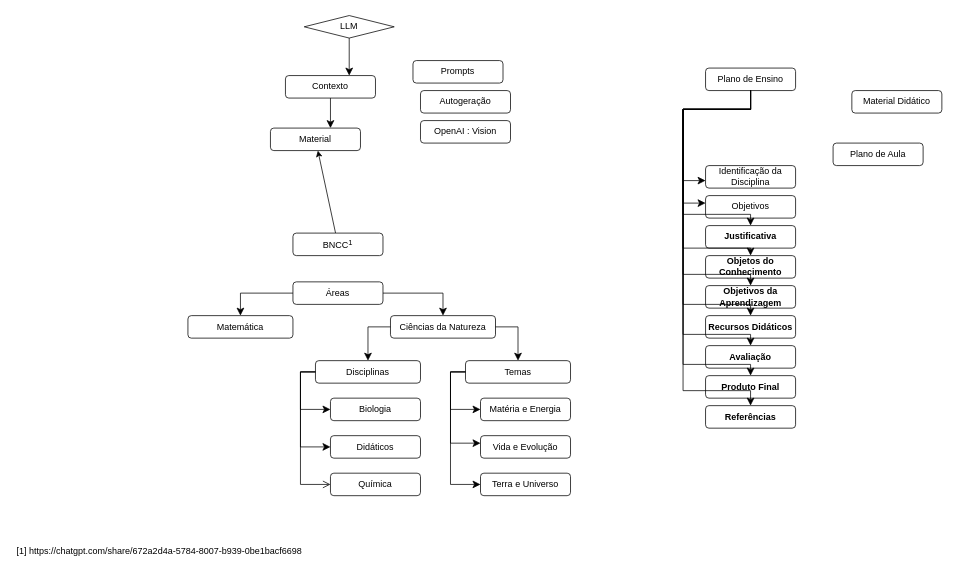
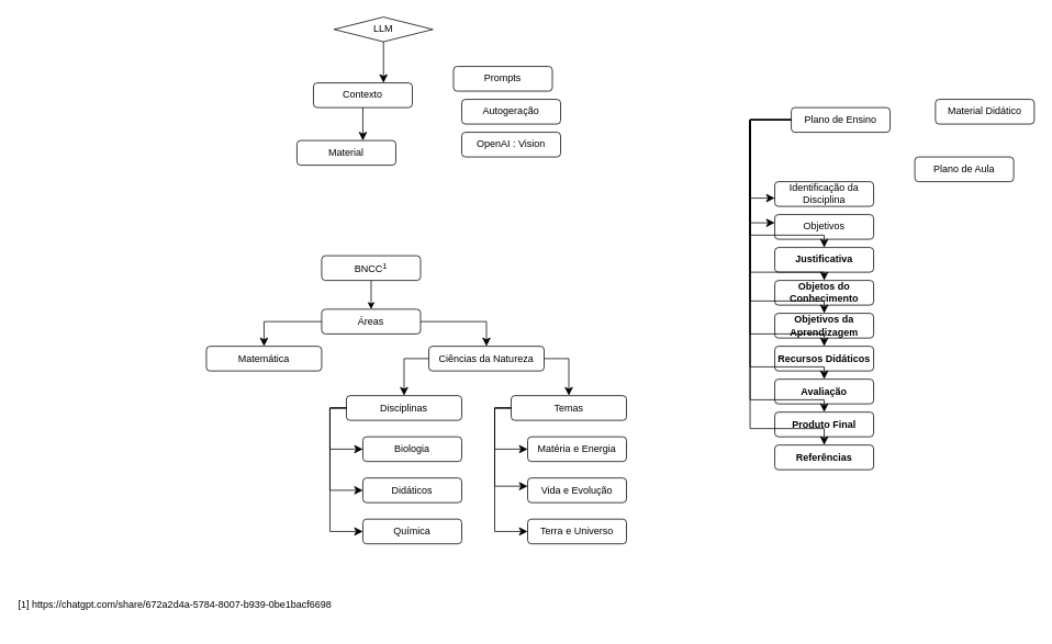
- <mxCell id="35" value="Plano de Ensino" style="rounded=1;whiteSpace=wrap;html=1;" vertex="1" parent="1"><mxGeometry x="940" y="90" width="120" height="30" as="geometry" /></mxCell>
+ <mxCell id="35" value="Plano de Ensino" style="rounded=1;whiteSpace=wrap;html=1;" vertex="1" parent="1"><mxGeometry x="960" y="130" width="120" height="30" as="geometry" /></mxCell>
- <mxCell id="3" value="" style="edgeStyle=none;html=1;" parent="1" source="4" target="2" edge="1"><mxGeometry relative="1" as="geometry"><mxPoint x="420" y="370" as="targetPoint" /></mxGeometry></mxCell>
+ <mxCell id="3" value="" style="edgeStyle=none;html=1;" parent="1" source="4" target="11" edge="1"><mxGeometry relative="1" as="geometry"><mxPoint x="420" y="370" as="targetPoint" /></mxGeometry></mxCell>
- <mxCell id="20" value="" style="edgeStyle=segmentEdgeStyle;endArrow=open;html=1;curved=0;rounded=0;endSize=8;startSize=8;" edge="1" parent="1" source="12" target="9"><mxGeometry width="50" height="50" relative="1" as="geometry"><mxPoint x="389.97" y="499.999" as="sourcePoint" /><mxPoint x="429.97" y="649.999" as="targetPoint" /><Array as="points"><mxPoint x="400" y="495" /><mxPoint x="400" y="645" /></Array></mxGeometry></mxCell>
+ <mxCell id="20" value="" style="edgeStyle=segmentEdgeStyle;endArrow=classic;html=1;curved=0;rounded=0;endSize=8;startSize=8;" edge="1" parent="1" source="12" target="9"><mxGeometry width="50" height="50" relative="1" as="geometry"><mxPoint x="389.97" y="499.999" as="sourcePoint" /><mxPoint x="429.97" y="649.999" as="targetPoint" /><Array as="points"><mxPoint x="400" y="495" /><mxPoint x="400" y="645" /></Array></mxGeometry></mxCell>
